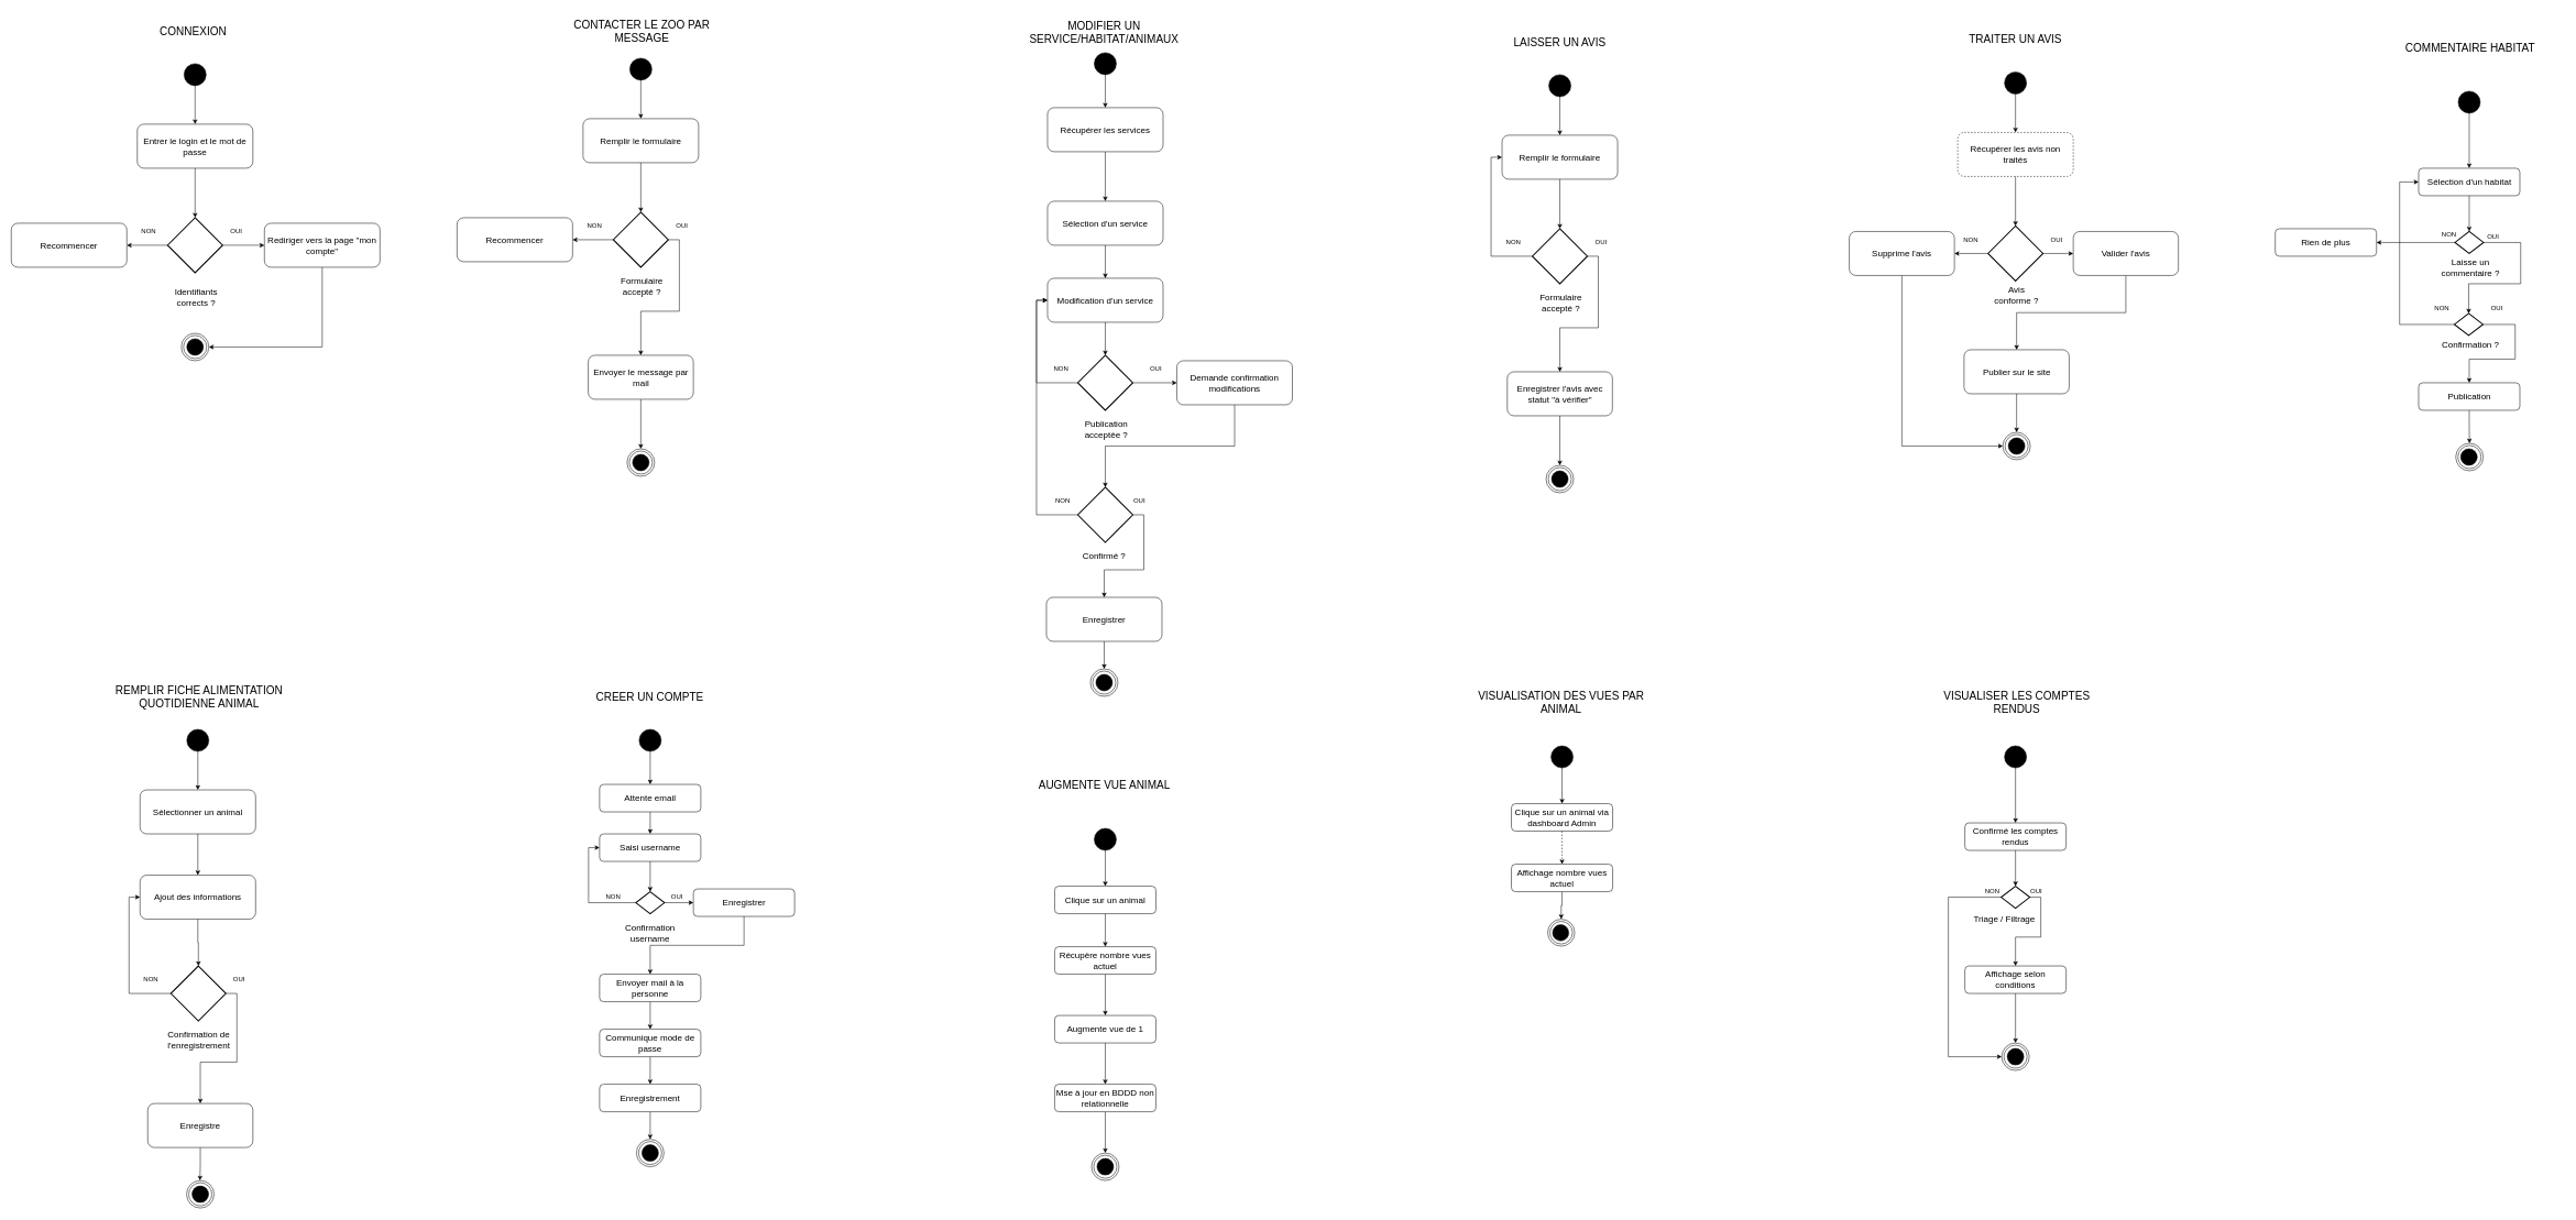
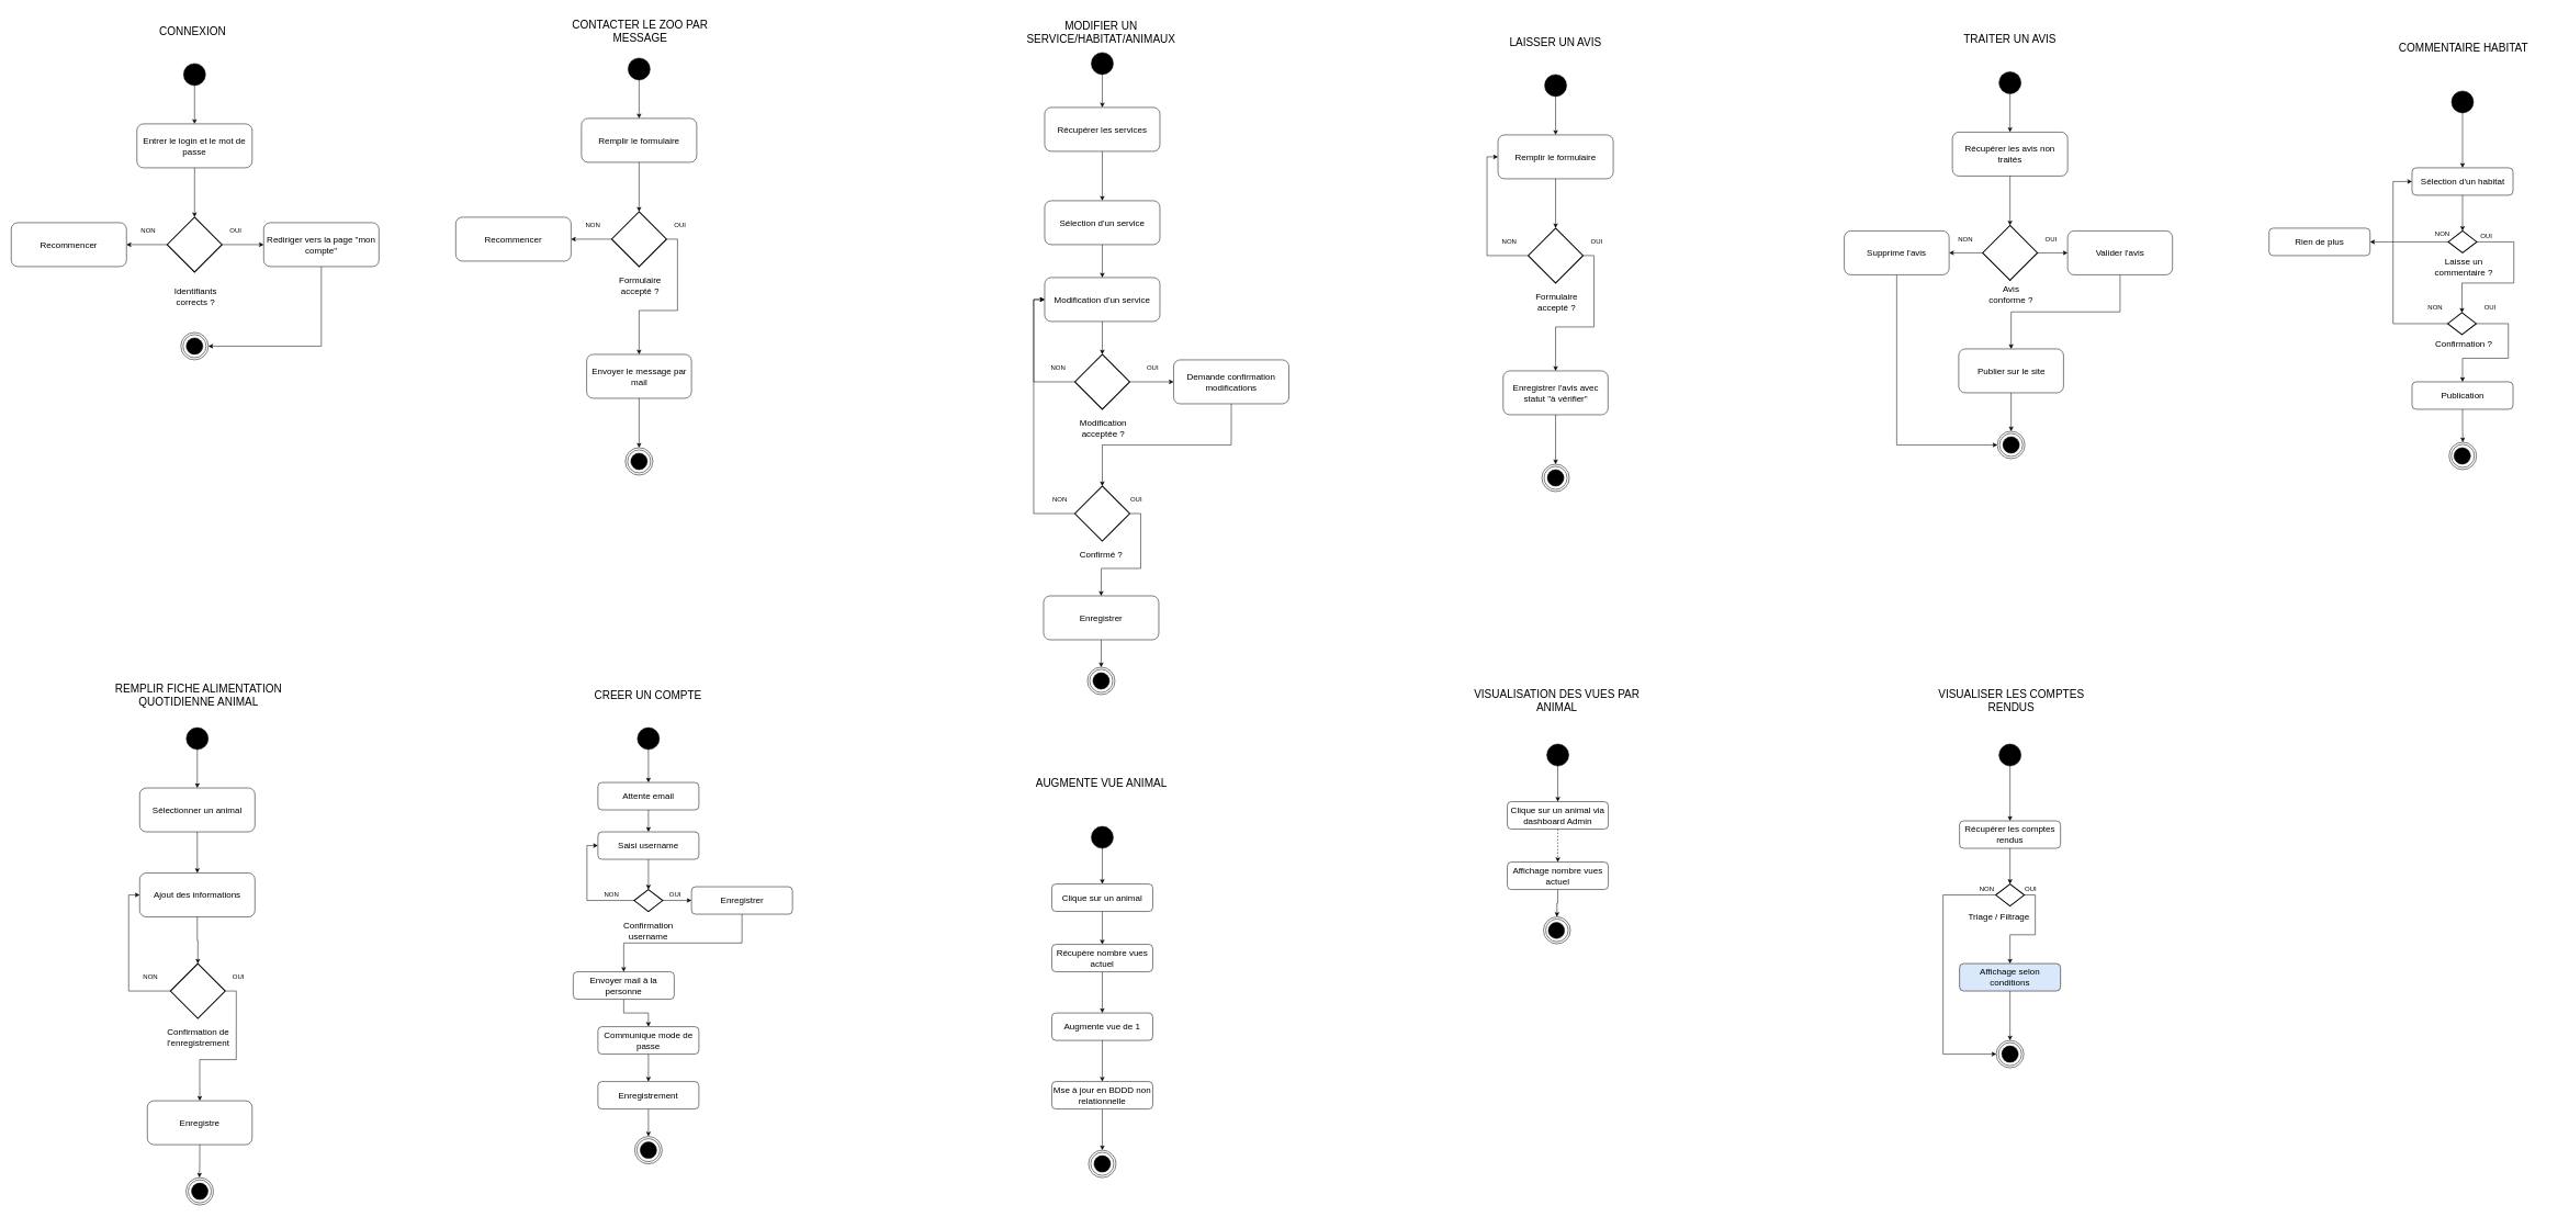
- <mxCell id="79" value="&lt;span style=&quot;font-size: 16px;&quot;&gt;Récupérer les avis non traités&lt;/span&gt;" style="rounded=1;whiteSpace=wrap;html=1;spacingLeft=2;spacingRight=2;dashed=1;" vertex="1" parent="1"><mxGeometry x="3557" y="240" width="210" height="80" as="geometry" /></mxCell>
+ <mxCell id="79" value="&lt;span style=&quot;font-size: 16px;&quot;&gt;Récupérer les avis non traités&lt;/span&gt;" style="rounded=1;whiteSpace=wrap;html=1;spacingLeft=2;spacingRight=2;" vertex="1" parent="1"><mxGeometry x="3557" y="240" width="210" height="80" as="geometry" /></mxCell>
- <mxCell id="46" value="&lt;font style=&quot;font-size: 16px;&quot;&gt;Publication acceptée ?&lt;/font&gt;" style="text;html=1;align=center;verticalAlign=middle;whiteSpace=wrap;rounded=0;" vertex="1" parent="1"><mxGeometry x="1962" y="755" width="96" height="50" as="geometry" /></mxCell>
+ <mxCell id="46" value="&lt;font style=&quot;font-size: 16px;&quot;&gt;Modification acceptée ?&lt;/font&gt;" style="text;html=1;align=center;verticalAlign=middle;whiteSpace=wrap;rounded=0;" vertex="1" parent="1"><mxGeometry x="1962" y="755" width="96" height="50" as="geometry" /></mxCell>
- <mxCell id="166" value="&lt;span style=&quot;font-size: 16px;&quot;&gt;Confirmé les comptes rendus&lt;/span&gt;" style="rounded=1;whiteSpace=wrap;html=1;spacingLeft=2;spacingRight=2;" vertex="1" parent="1"><mxGeometry x="3570" y="1495" width="184" height="50" as="geometry" /></mxCell>
+ <mxCell id="166" value="&lt;span style=&quot;font-size: 16px;&quot;&gt;Récupérer les comptes rendus&lt;/span&gt;" style="rounded=1;whiteSpace=wrap;html=1;spacingLeft=2;spacingRight=2;" vertex="1" parent="1"><mxGeometry x="3570" y="1495" width="184" height="50" as="geometry" /></mxCell>
- <mxCell id="172" value="&lt;span style=&quot;font-size: 16px;&quot;&gt;Affichage selon conditions&lt;/span&gt;" style="rounded=1;whiteSpace=wrap;html=1;spacingLeft=2;spacingRight=2;" vertex="1" parent="1"><mxGeometry x="3570" y="1755" width="184" height="50" as="geometry" /></mxCell>
+ <mxCell id="172" value="&lt;span style=&quot;font-size: 16px;&quot;&gt;Affichage selon conditions&lt;/span&gt;" style="rounded=1;whiteSpace=wrap;html=1;spacingLeft=2;spacingRight=2;fillColor=#dae8fc;" vertex="1" parent="1"><mxGeometry x="3570" y="1755" width="184" height="50" as="geometry" /></mxCell>
- <mxCell id="121" value="&lt;span style=&quot;font-size: 16px;&quot;&gt;Envoyer mail à la personne&lt;/span&gt;" style="rounded=1;whiteSpace=wrap;html=1;spacingLeft=2;spacingRight=2;" vertex="1" parent="1"><mxGeometry x="1089" y="1770" width="184" height="50" as="geometry" /></mxCell>
+ <mxCell id="121" value="&lt;span style=&quot;font-size: 16px;&quot;&gt;Envoyer mail à la personne&lt;/span&gt;" style="rounded=1;whiteSpace=wrap;html=1;spacingLeft=2;spacingRight=2;" vertex="1" parent="1"><mxGeometry x="1044" y="1770" width="184" height="50" as="geometry" /></mxCell>
